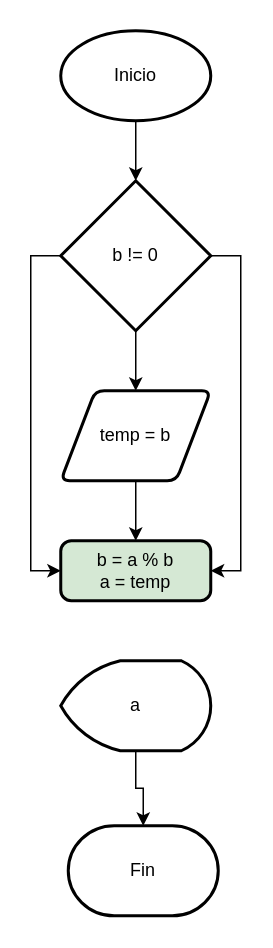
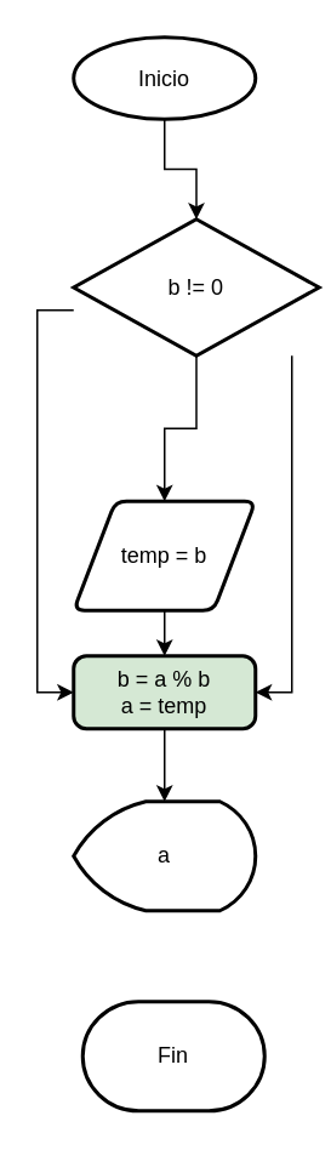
- <mxCell id="3" value="Inicio" style="strokeWidth=2;html=1;shape=mxgraph.flowchart.start_1;whiteSpace=wrap;" vertex="1" parent="1"><mxGeometry x="40" y="20" width="100" height="60" as="geometry" /></mxCell>
+ <mxCell id="3" value="Inicio" style="strokeWidth=2;html=1;shape=mxgraph.flowchart.start_1;whiteSpace=wrap;" vertex="1" parent="1"><mxGeometry x="40" y="20" width="100" height="45" as="geometry" /></mxCell>
- <mxCell id="7" value="b != 0" style="strokeWidth=2;html=1;shape=mxgraph.flowchart.decision;whiteSpace=wrap;" vertex="1" parent="1"><mxGeometry x="40" y="120" width="100" height="100" as="geometry" /></mxCell>
+ <mxCell id="7" value="b != 0" style="strokeWidth=2;html=1;shape=mxgraph.flowchart.decision;whiteSpace=wrap;" vertex="1" parent="1"><mxGeometry x="40" y="120" width="135" height="75" as="geometry" /></mxCell>
- <mxCell id="9" value="temp = b" style="shape=parallelogram;html=1;strokeWidth=2;perimeter=parallelogramPerimeter;whiteSpace=wrap;rounded=1;arcSize=12;size=0.23;" vertex="1" parent="1"><mxGeometry x="40" y="260" width="100" height="60" as="geometry" /></mxCell>
+ <mxCell id="9" value="temp = b" style="shape=parallelogram;html=1;strokeWidth=2;perimeter=parallelogramPerimeter;whiteSpace=wrap;rounded=1;arcSize=12;size=0.23;" vertex="1" parent="1"><mxGeometry x="40" y="275" width="100" height="60" as="geometry" /></mxCell>
+ <mxCell id="10" value="" style="edgeStyle=orthogonalEdgeStyle;rounded=0;orthogonalLoop=1;jettySize=auto;html=1;" edge="1" parent="1" source="11" target="13"><mxGeometry relative="1" as="geometry" /></mxCell>
- <mxCell id="12" value="" style="edgeStyle=orthogonalEdgeStyle;rounded=0;orthogonalLoop=1;jettySize=auto;html=1;" edge="1" parent="1" source="13" target="14"><mxGeometry relative="1" as="geometry" /></mxCell>
